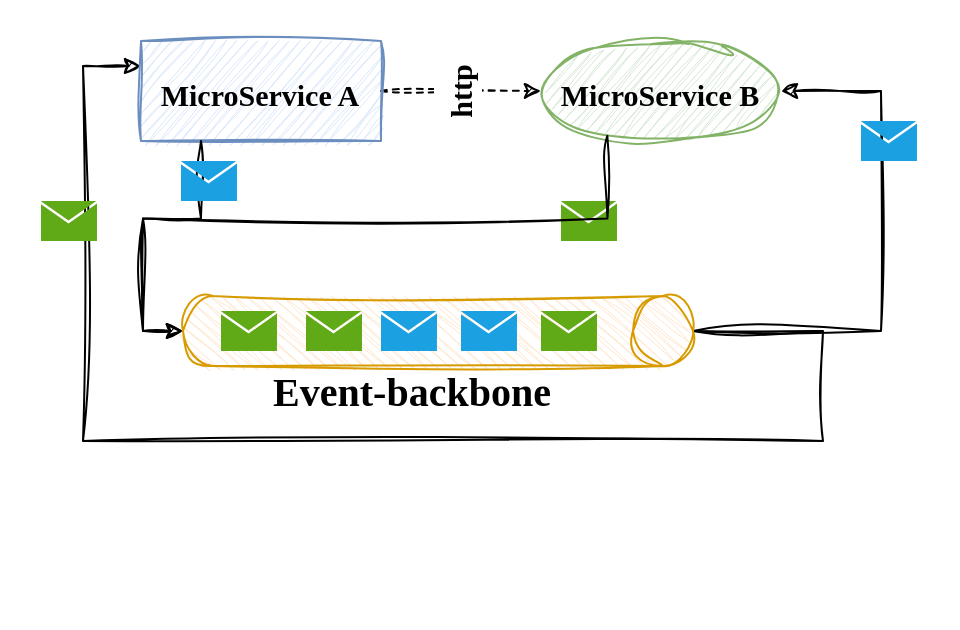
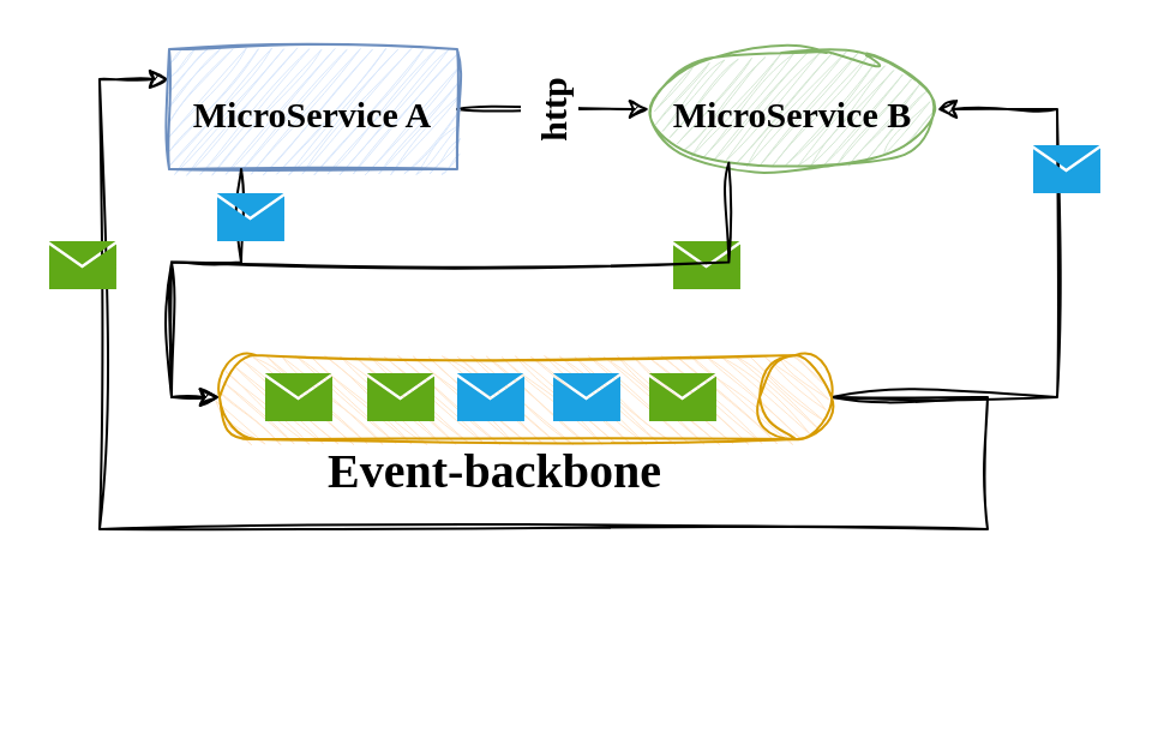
- <mxCell id="5" style="edgeStyle=orthogonalEdgeStyle;rounded=0;sketch=1;hachureGap=4;jiggle=2;curveFitting=1;orthogonalLoop=1;jettySize=auto;html=1;exitX=1;exitY=0.5;exitDx=0;exitDy=0;entryX=0;entryY=0.5;entryDx=0;entryDy=0;fontFamily=Architects Daughter;fontSource=https%3A%2F%2Ffonts.googleapis.com%2Fcss%3Ffamily%3DArchitects%2BDaughter;fontSize=16;dashed=1;" edge="1" parent="1" source="7" target="8"><mxGeometry relative="1" as="geometry" /></mxCell>
+ <mxCell id="5" style="edgeStyle=orthogonalEdgeStyle;rounded=0;sketch=1;hachureGap=4;jiggle=2;curveFitting=1;orthogonalLoop=1;jettySize=auto;html=1;exitX=1;exitY=0.5;exitDx=0;exitDy=0;entryX=0;entryY=0.5;entryDx=0;entryDy=0;fontFamily=Architects Daughter;fontSource=https%3A%2F%2Ffonts.googleapis.com%2Fcss%3Ffamily%3DArchitects%2BDaughter;fontSize=16;" edge="1" parent="1" source="7" target="8"><mxGeometry relative="1" as="geometry" /></mxCell>
